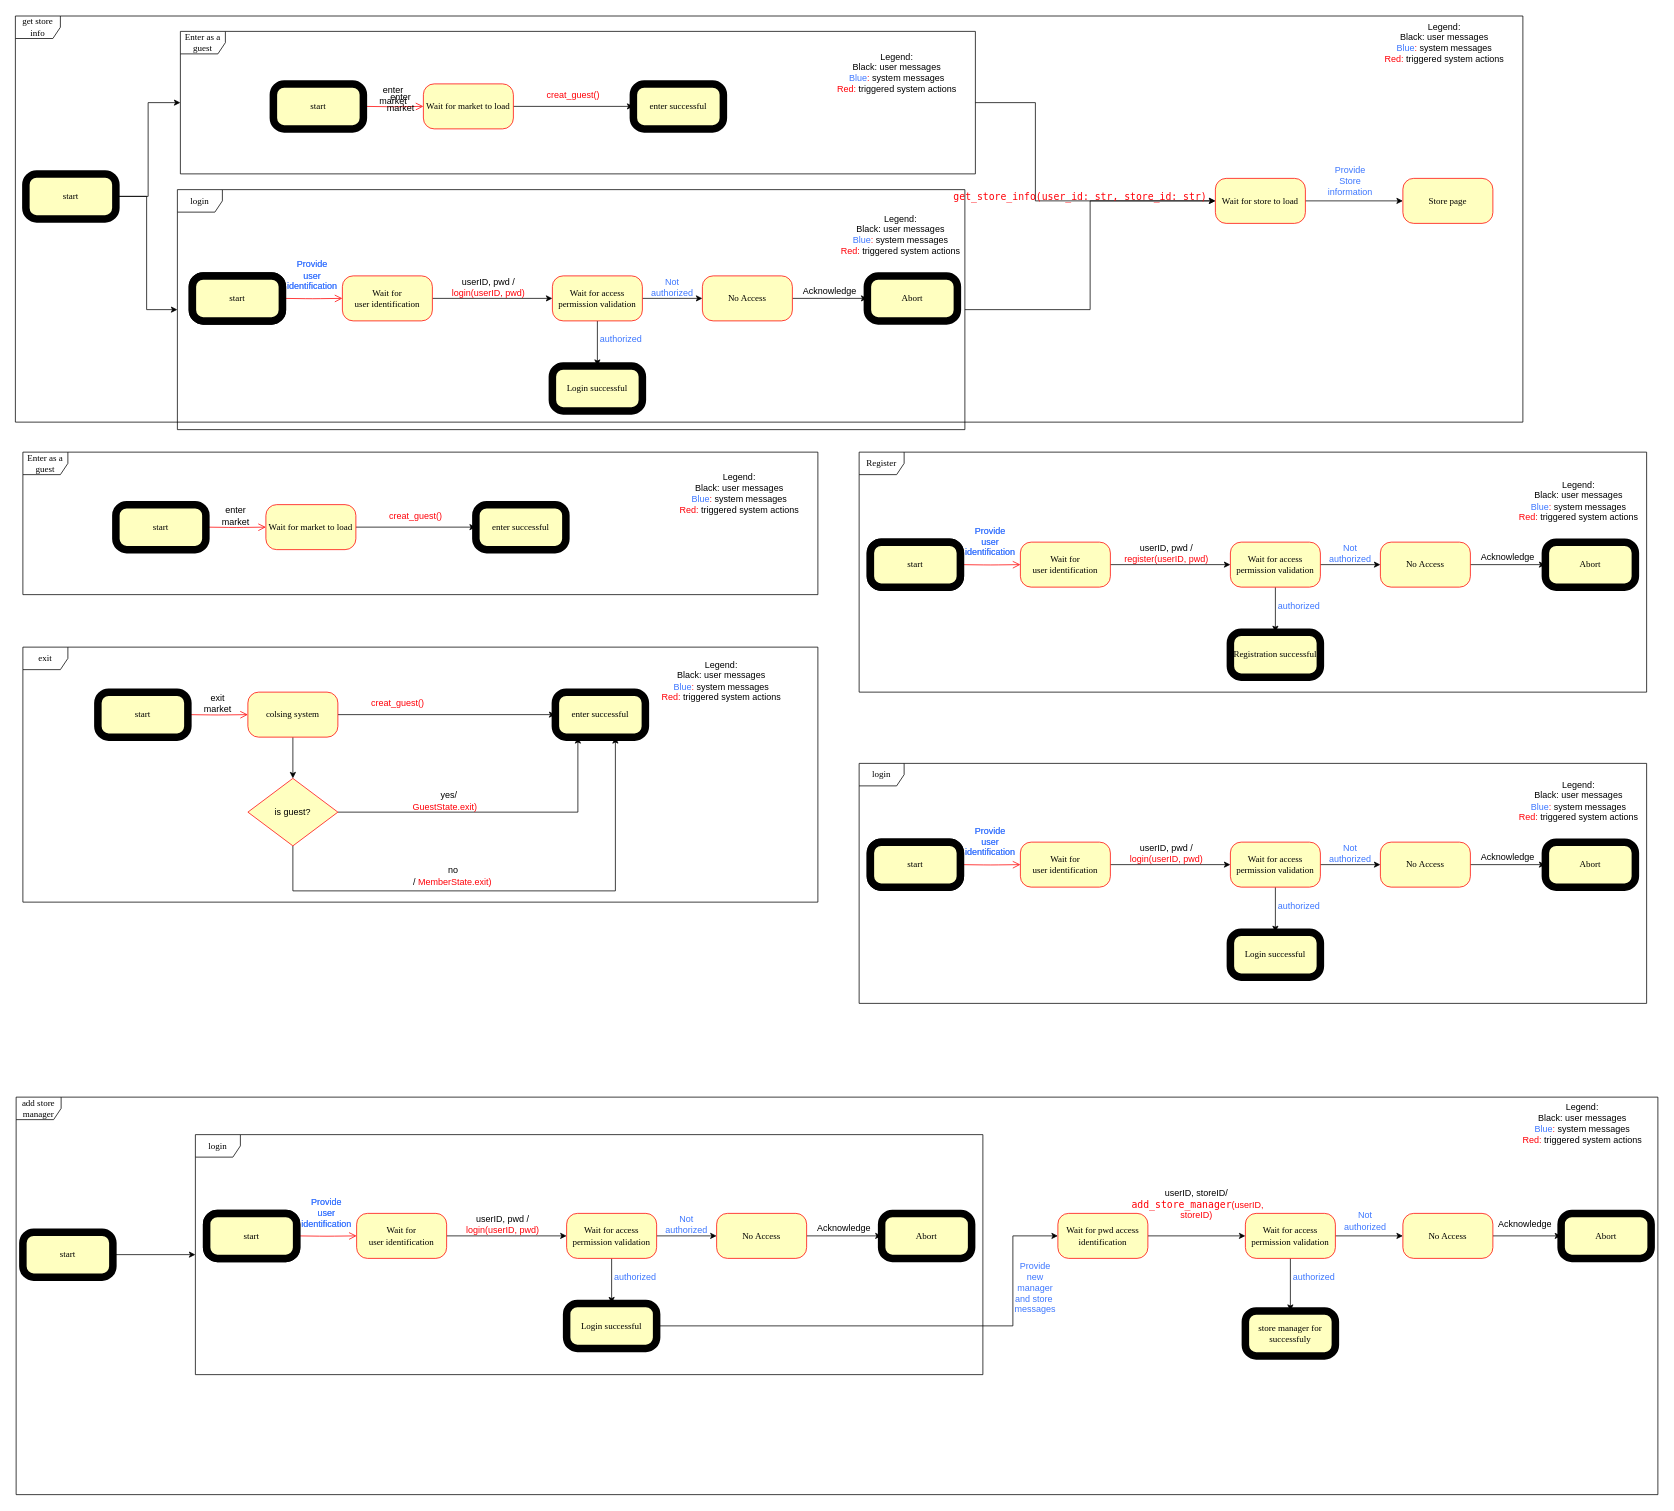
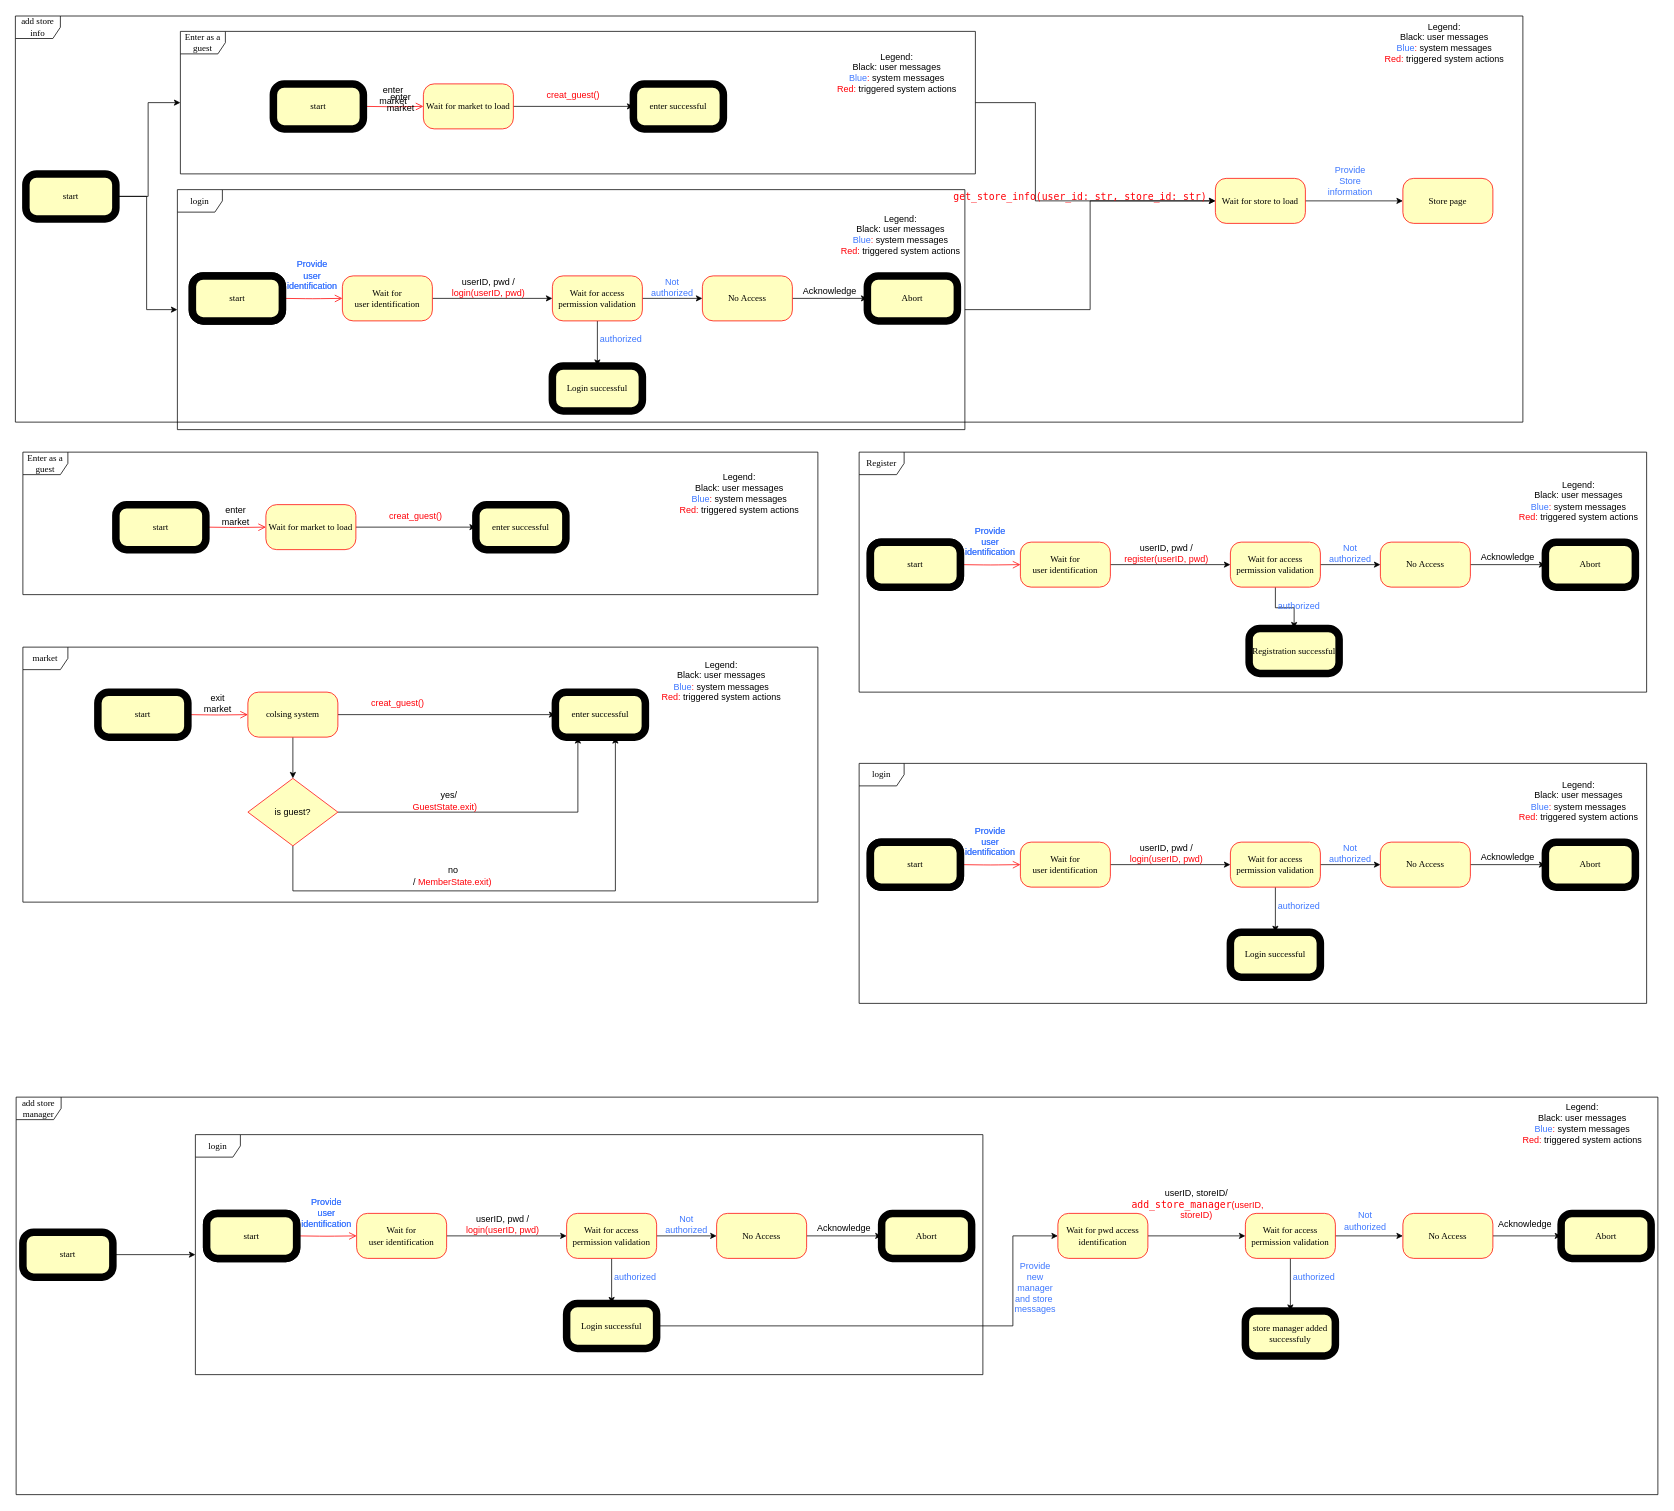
- <mxCell id="108" value="get store info" style="shape=umlFrame;whiteSpace=wrap;html=1;rounded=1;shadow=0;comic=0;labelBackgroundColor=none;strokeWidth=1;fontFamily=Verdana;fontSize=12;align=center;" parent="1" vertex="1"><mxGeometry y="20.5" width="2010" height="541.5" as="geometry" x="20" /></mxCell>
+ <mxCell id="108" value="add store info" style="shape=umlFrame;whiteSpace=wrap;html=1;rounded=1;shadow=0;comic=0;labelBackgroundColor=none;strokeWidth=1;fontFamily=Verdana;fontSize=12;align=center;" parent="1" vertex="1"><mxGeometry y="20.5" width="2010" height="541.5" as="geometry" x="20" /></mxCell>
- <mxCell id="31" value="Registration successful" style="rounded=1;whiteSpace=wrap;html=1;arcSize=24;fillColor=#ffffc0;strokeColor=#000000;shadow=0;comic=0;labelBackgroundColor=none;fontFamily=Verdana;fontSize=12;fontColor=#000000;align=center;strokeWidth=10;" parent="1" vertex="1"><mxGeometry x="1640" y="842" width="120" height="60" as="geometry" /></mxCell>
+ <mxCell id="31" value="Registration successful" style="rounded=1;whiteSpace=wrap;html=1;arcSize=24;fillColor=#ffffc0;strokeColor=#000000;shadow=0;comic=0;labelBackgroundColor=none;fontFamily=Verdana;fontSize=12;fontColor=#000000;align=center;strokeWidth=10;" parent="1" vertex="1"><mxGeometry x="1665" y="837" width="120" height="60" as="geometry" /></mxCell>
- <mxCell id="69" value="exit" style="shape=umlFrame;whiteSpace=wrap;html=1;rounded=1;shadow=0;comic=0;labelBackgroundColor=none;strokeWidth=1;fontFamily=Verdana;fontSize=12;align=center;" parent="1" vertex="1"><mxGeometry x="30" y="862" width="1060" height="340" as="geometry" /></mxCell>
+ <mxCell id="69" value="market" style="shape=umlFrame;whiteSpace=wrap;html=1;rounded=1;shadow=0;comic=0;labelBackgroundColor=none;strokeWidth=1;fontFamily=Verdana;fontSize=12;align=center;" parent="1" vertex="1"><mxGeometry x="30" y="862" width="1060" height="340" as="geometry" /></mxCell>
- <mxCell id="143" value="store manager for successfuly" style="rounded=1;whiteSpace=wrap;html=1;arcSize=24;fillColor=#ffffc0;strokeColor=#000000;shadow=0;comic=0;labelBackgroundColor=none;fontFamily=Verdana;fontSize=12;fontColor=#000000;align=center;strokeWidth=10;" vertex="1" parent="1"><mxGeometry x="1660" y="1747" width="120" height="60" as="geometry" /></mxCell>
+ <mxCell id="143" value="store manager added successfuly" style="rounded=1;whiteSpace=wrap;html=1;arcSize=24;fillColor=#ffffc0;strokeColor=#000000;shadow=0;comic=0;labelBackgroundColor=none;fontFamily=Verdana;fontSize=12;fontColor=#000000;align=center;strokeWidth=10;" vertex="1" parent="1"><mxGeometry x="1660" y="1747" width="120" height="60" as="geometry" /></mxCell>
